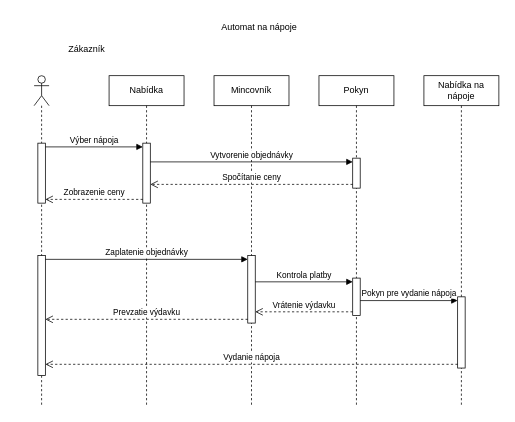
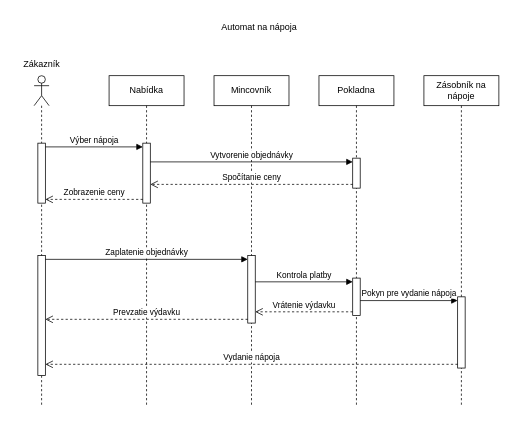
- <mxCell id="6" value="Automat na nápoje" style="text;html=1;align=center;verticalAlign=middle;resizable=0;points=[];autosize=1;strokeColor=none;fillColor=none;" vertex="1" parent="1"><mxGeometry x="285" width="120" height="30" as="geometry" y="20" /></mxCell>
+ <mxCell id="6" value="Automat na nápoja" style="text;html=1;align=center;verticalAlign=middle;resizable=0;points=[];autosize=1;strokeColor=none;fillColor=none;" vertex="1" parent="1"><mxGeometry x="285" width="120" height="30" as="geometry" y="20" /></mxCell>
- <mxCell id="5" value="Zákazník" style="text;html=1;align=center;verticalAlign=middle;resizable=0;points=[];autosize=1;strokeColor=none;fillColor=none;" vertex="1" parent="1"><mxGeometry x="80" y="50" width="70" height="30" as="geometry" /></mxCell>
+ <mxCell id="5" value="Zákazník" style="text;html=1;align=center;verticalAlign=middle;resizable=0;points=[];autosize=1;strokeColor=none;fillColor=none;" vertex="1" parent="1"><mxGeometry x="20" y="70" width="70" height="30" as="geometry" /></mxCell>
- <mxCell id="11" value="Pokyn" style="shape=umlLifeline;perimeter=lifelinePerimeter;whiteSpace=wrap;html=1;container=1;dropTarget=0;collapsible=0;recursiveResize=0;outlineConnect=0;portConstraint=eastwest;newEdgeStyle={&quot;curved&quot;:0,&quot;rounded&quot;:0};" vertex="1" parent="1"><mxGeometry x="425" y="100" width="100" height="440" as="geometry" /></mxCell>
+ <mxCell id="11" value="Pokladna" style="shape=umlLifeline;perimeter=lifelinePerimeter;whiteSpace=wrap;html=1;container=1;dropTarget=0;collapsible=0;recursiveResize=0;outlineConnect=0;portConstraint=eastwest;newEdgeStyle={&quot;curved&quot;:0,&quot;rounded&quot;:0};" vertex="1" parent="1"><mxGeometry x="425" y="100" width="100" height="440" as="geometry" /></mxCell>
- <mxCell id="16" value="Nabídka na nápoje" style="shape=umlLifeline;perimeter=lifelinePerimeter;whiteSpace=wrap;html=1;container=1;dropTarget=0;collapsible=0;recursiveResize=0;outlineConnect=0;portConstraint=eastwest;newEdgeStyle={&quot;curved&quot;:0,&quot;rounded&quot;:0};" vertex="1" parent="1"><mxGeometry x="565" y="100" width="100" height="440" as="geometry" /></mxCell>
+ <mxCell id="16" value="Zásobník na nápoje" style="shape=umlLifeline;perimeter=lifelinePerimeter;whiteSpace=wrap;html=1;container=1;dropTarget=0;collapsible=0;recursiveResize=0;outlineConnect=0;portConstraint=eastwest;newEdgeStyle={&quot;curved&quot;:0,&quot;rounded&quot;:0};" vertex="1" parent="1"><mxGeometry x="565" y="100" width="100" height="440" as="geometry" /></mxCell>
